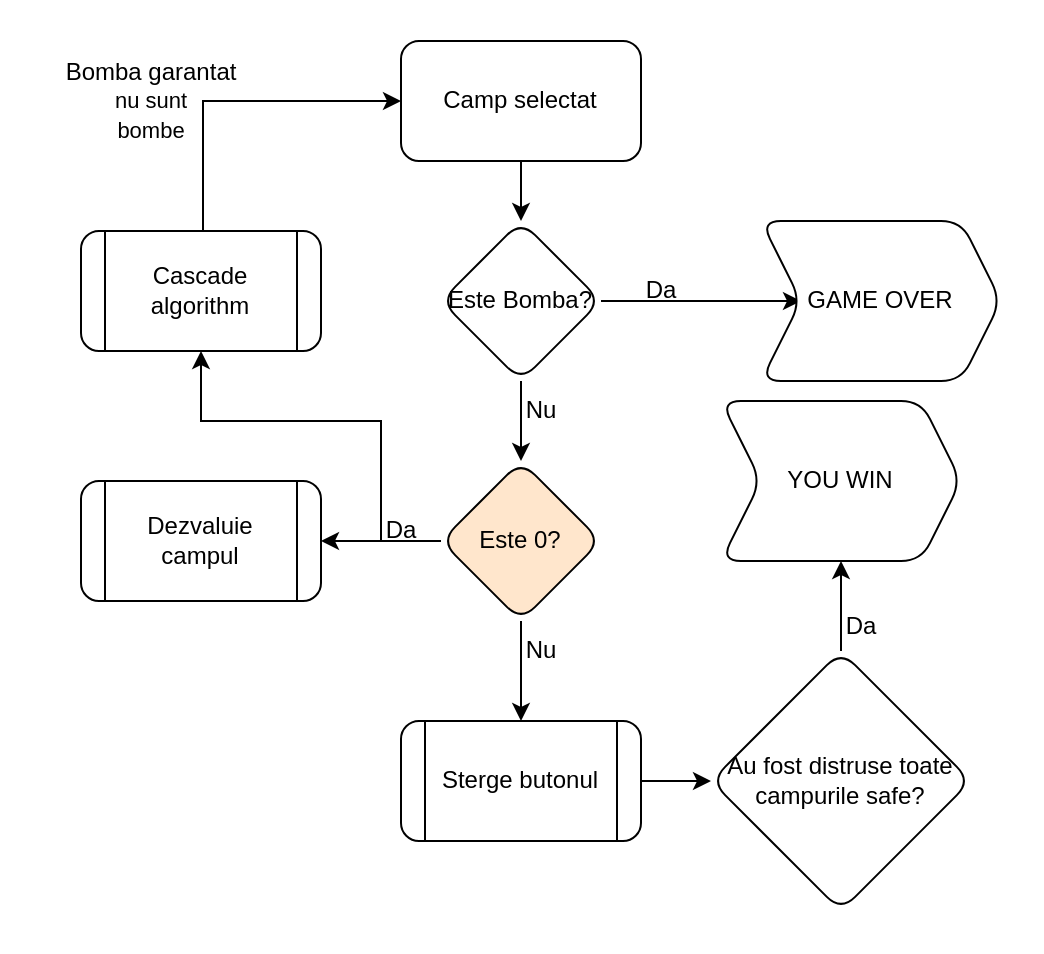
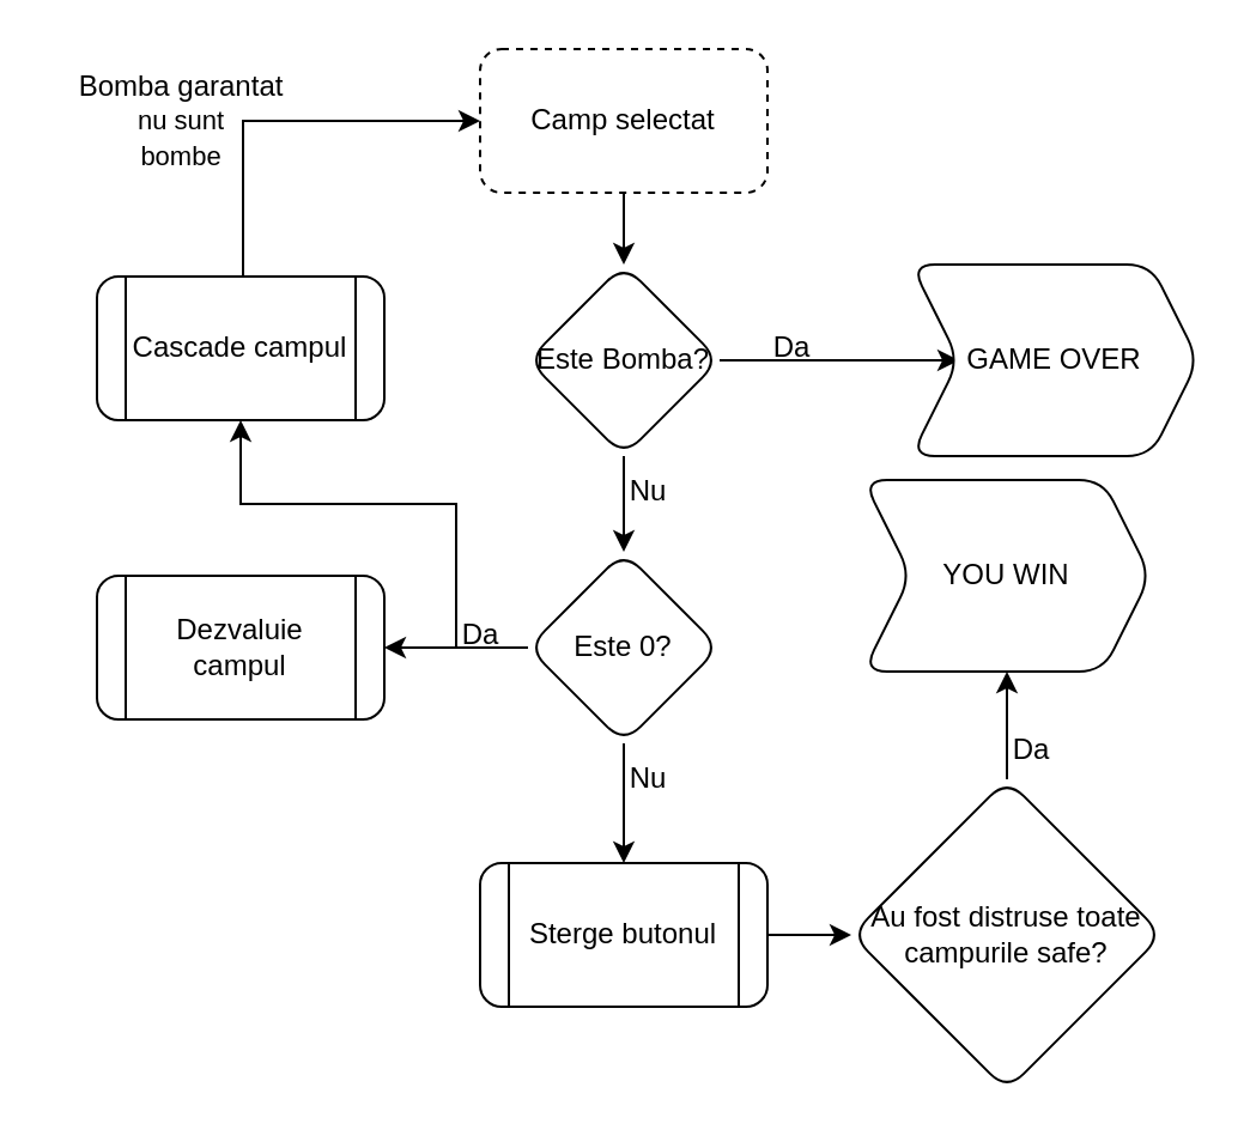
- <mxCell id="3" value="Camp selectat" style="rounded=1;whiteSpace=wrap;html=1;" vertex="1" parent="1"><mxGeometry x="200" y="20" width="120" height="60" as="geometry" /></mxCell>
+ <mxCell id="3" value="Camp selectat" style="rounded=1;whiteSpace=wrap;html=1;dashed=1;" vertex="1" parent="1"><mxGeometry x="200" y="20" width="120" height="60" as="geometry" /></mxCell>
- <mxCell id="18" value="Cascade algorithm" style="shape=process;whiteSpace=wrap;html=1;backgroundOutline=1;rounded=1;" vertex="1" parent="1"><mxGeometry x="40" y="115" width="120" height="60" as="geometry" /></mxCell>
+ <mxCell id="18" value="Cascade campul" style="shape=process;whiteSpace=wrap;html=1;backgroundOutline=1;rounded=1;" vertex="1" parent="1"><mxGeometry x="40" y="115" width="120" height="60" as="geometry" /></mxCell>
- <mxCell id="11" value="Este 0?" style="rhombus;whiteSpace=wrap;html=1;rounded=1;fillColor=#ffe6cc;" vertex="1" parent="1"><mxGeometry x="220" y="230" width="80" height="80" as="geometry" /></mxCell>
+ <mxCell id="11" value="Este 0?" style="rhombus;whiteSpace=wrap;html=1;rounded=1;" vertex="1" parent="1"><mxGeometry x="220" y="230" width="80" height="80" as="geometry" /></mxCell>
